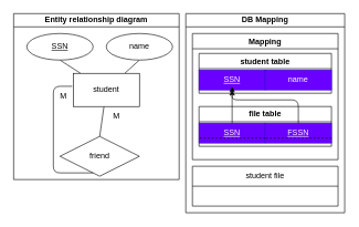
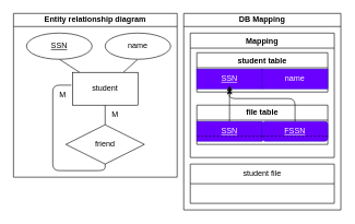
- <mxCell id="26" value="FSSN" style="rounded=0;whiteSpace=wrap;html=1;fillColor=#6a00ff;fontColor=#ffffff;strokeColor=#3700CC;fontStyle=4" parent="24" vertex="1"><mxGeometry x="100" y="25" width="100" height="30" as="geometry" /></mxCell>
+ <mxCell id="26" value="FSSN" style="whiteSpace=wrap;html=1;fillColor=#6a00ff;fontColor=#ffffff;strokeColor=#3700CC;fontStyle=4;rounded=1;" parent="24" vertex="1"><mxGeometry x="100" y="25" width="100" height="30" as="geometry" /></mxCell>
- <mxCell id="12" value="friend" style="shape=rhombus;perimeter=rhombusPerimeter;whiteSpace=wrap;html=1;align=center;" parent="2" vertex="1"><mxGeometry x="70" y="185" width="120" height="60" as="geometry" /></mxCell>
+ <mxCell id="12" value="friend" style="shape=rhombus;perimeter=rhombusPerimeter;whiteSpace=wrap;html=1;align=center;" parent="2" vertex="1"><mxGeometry x="80" y="170" width="120" height="60" as="geometry" /></mxCell>
